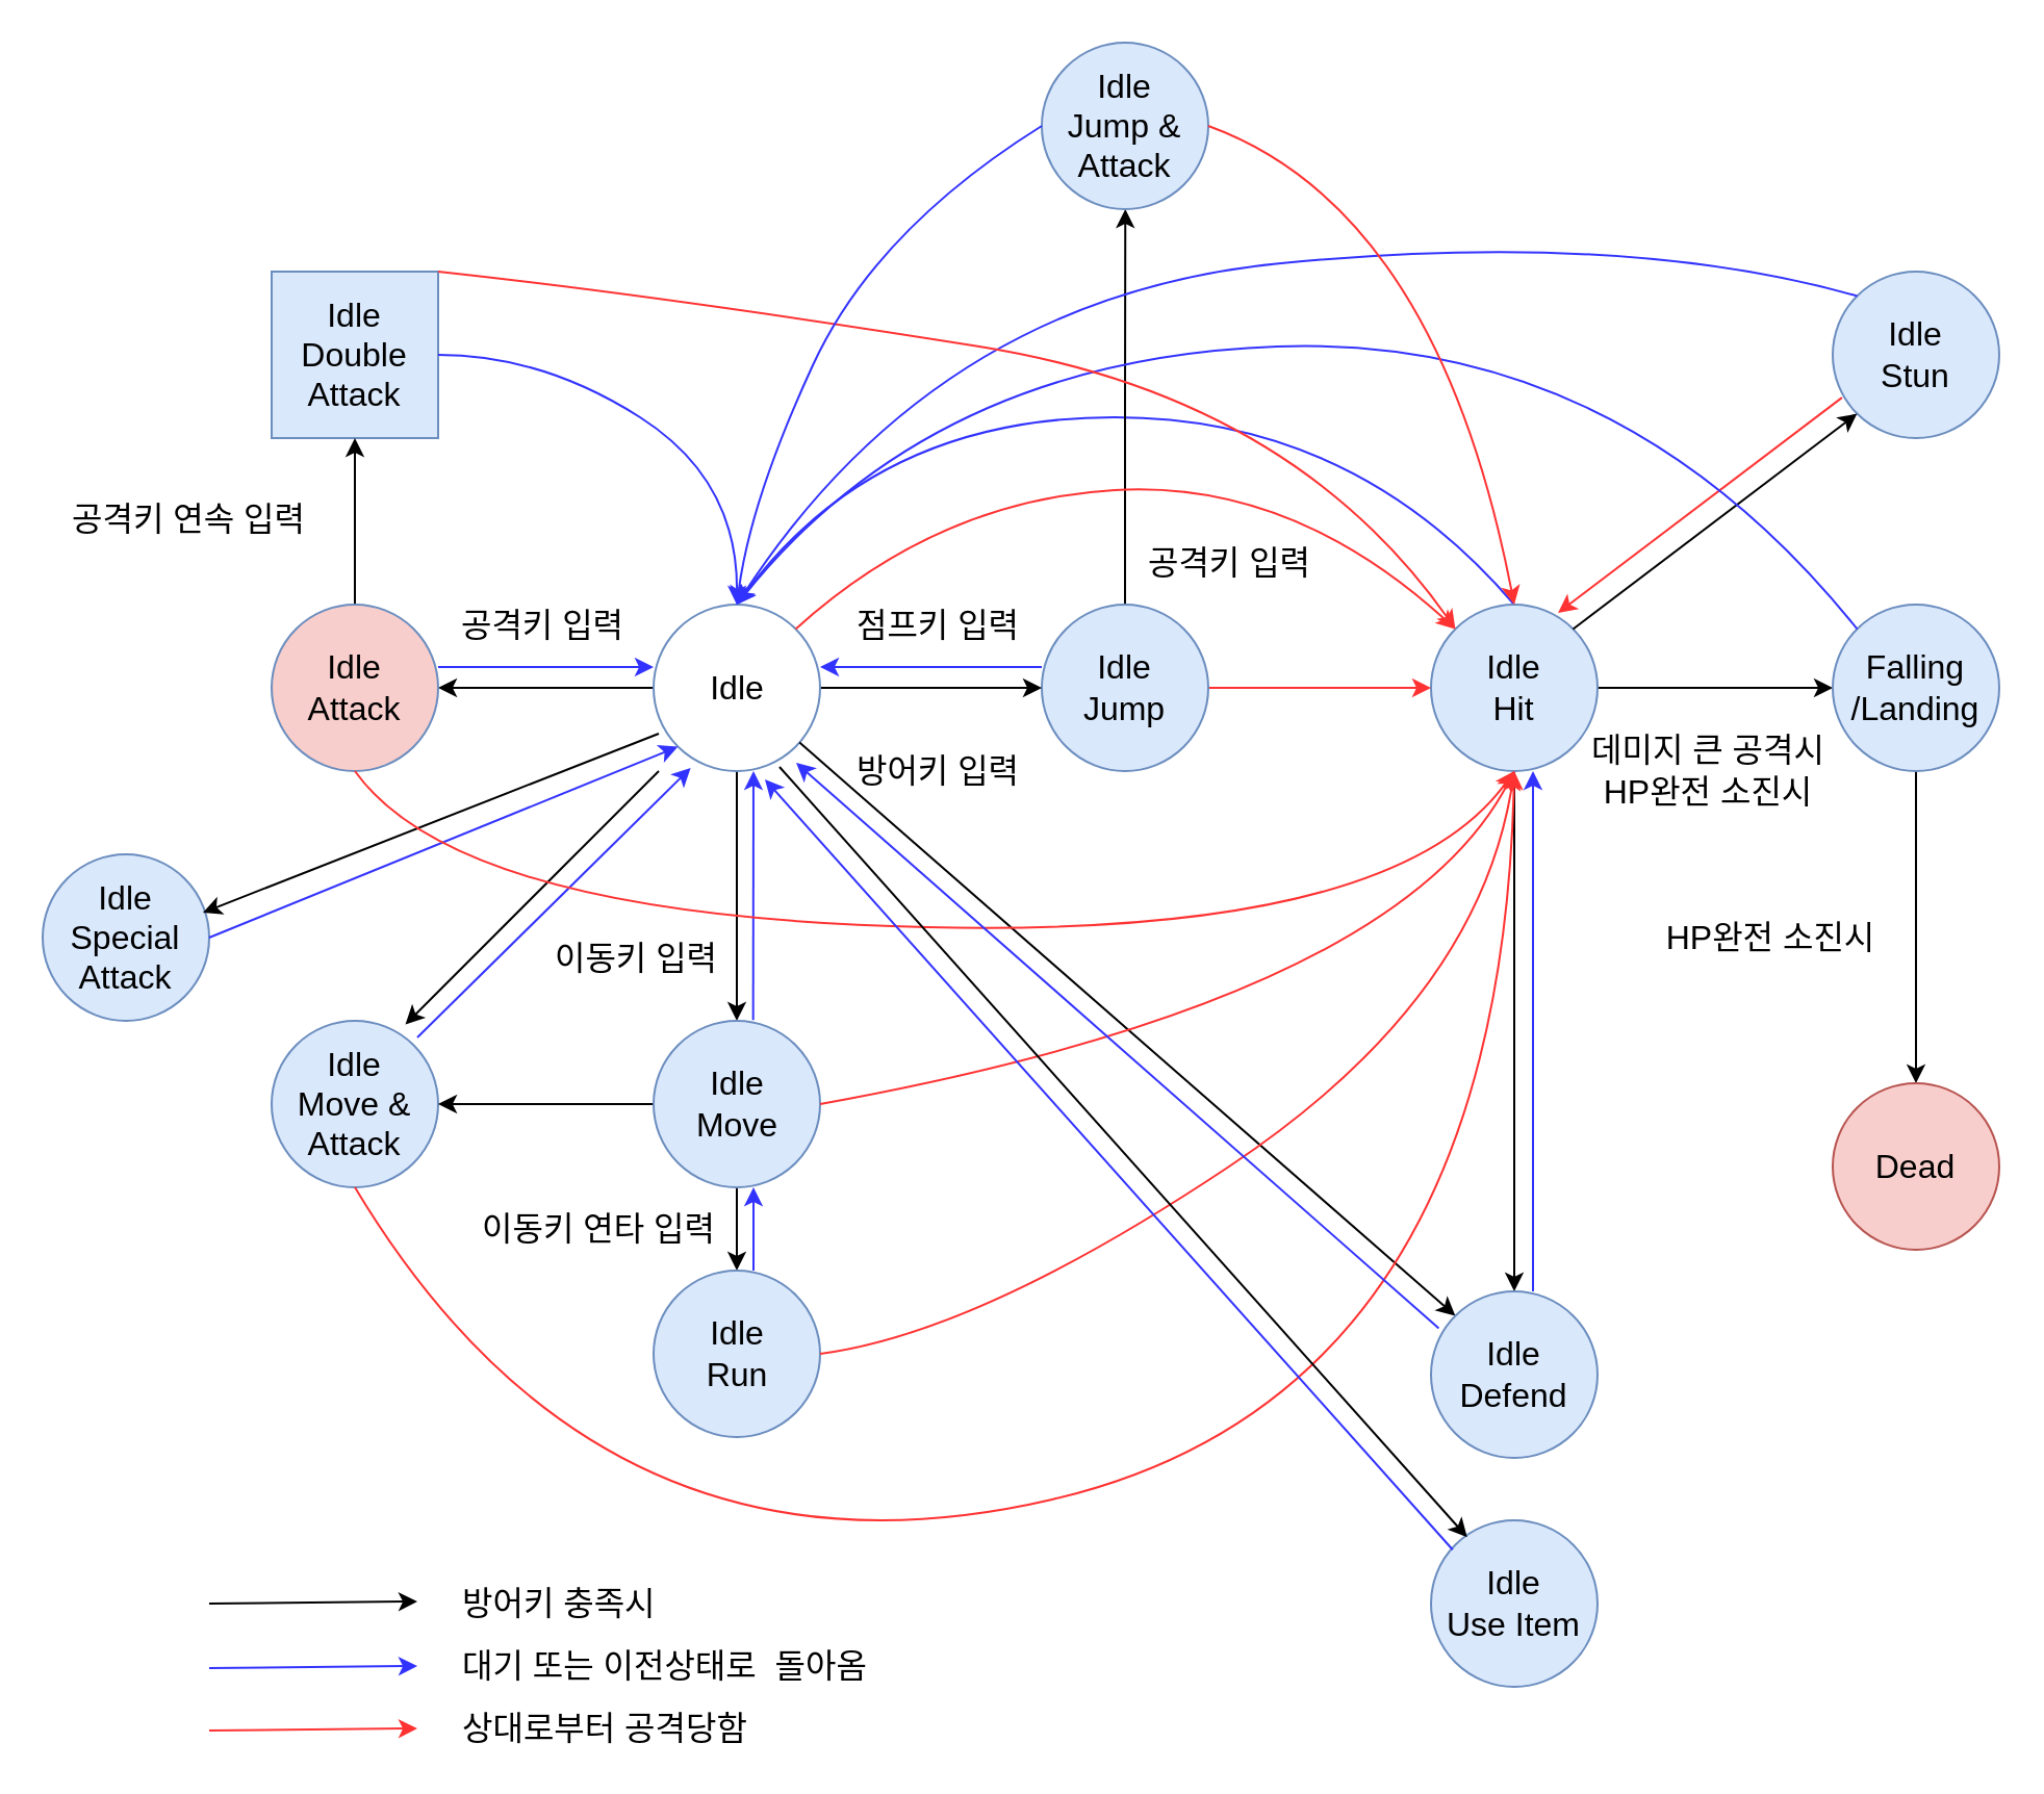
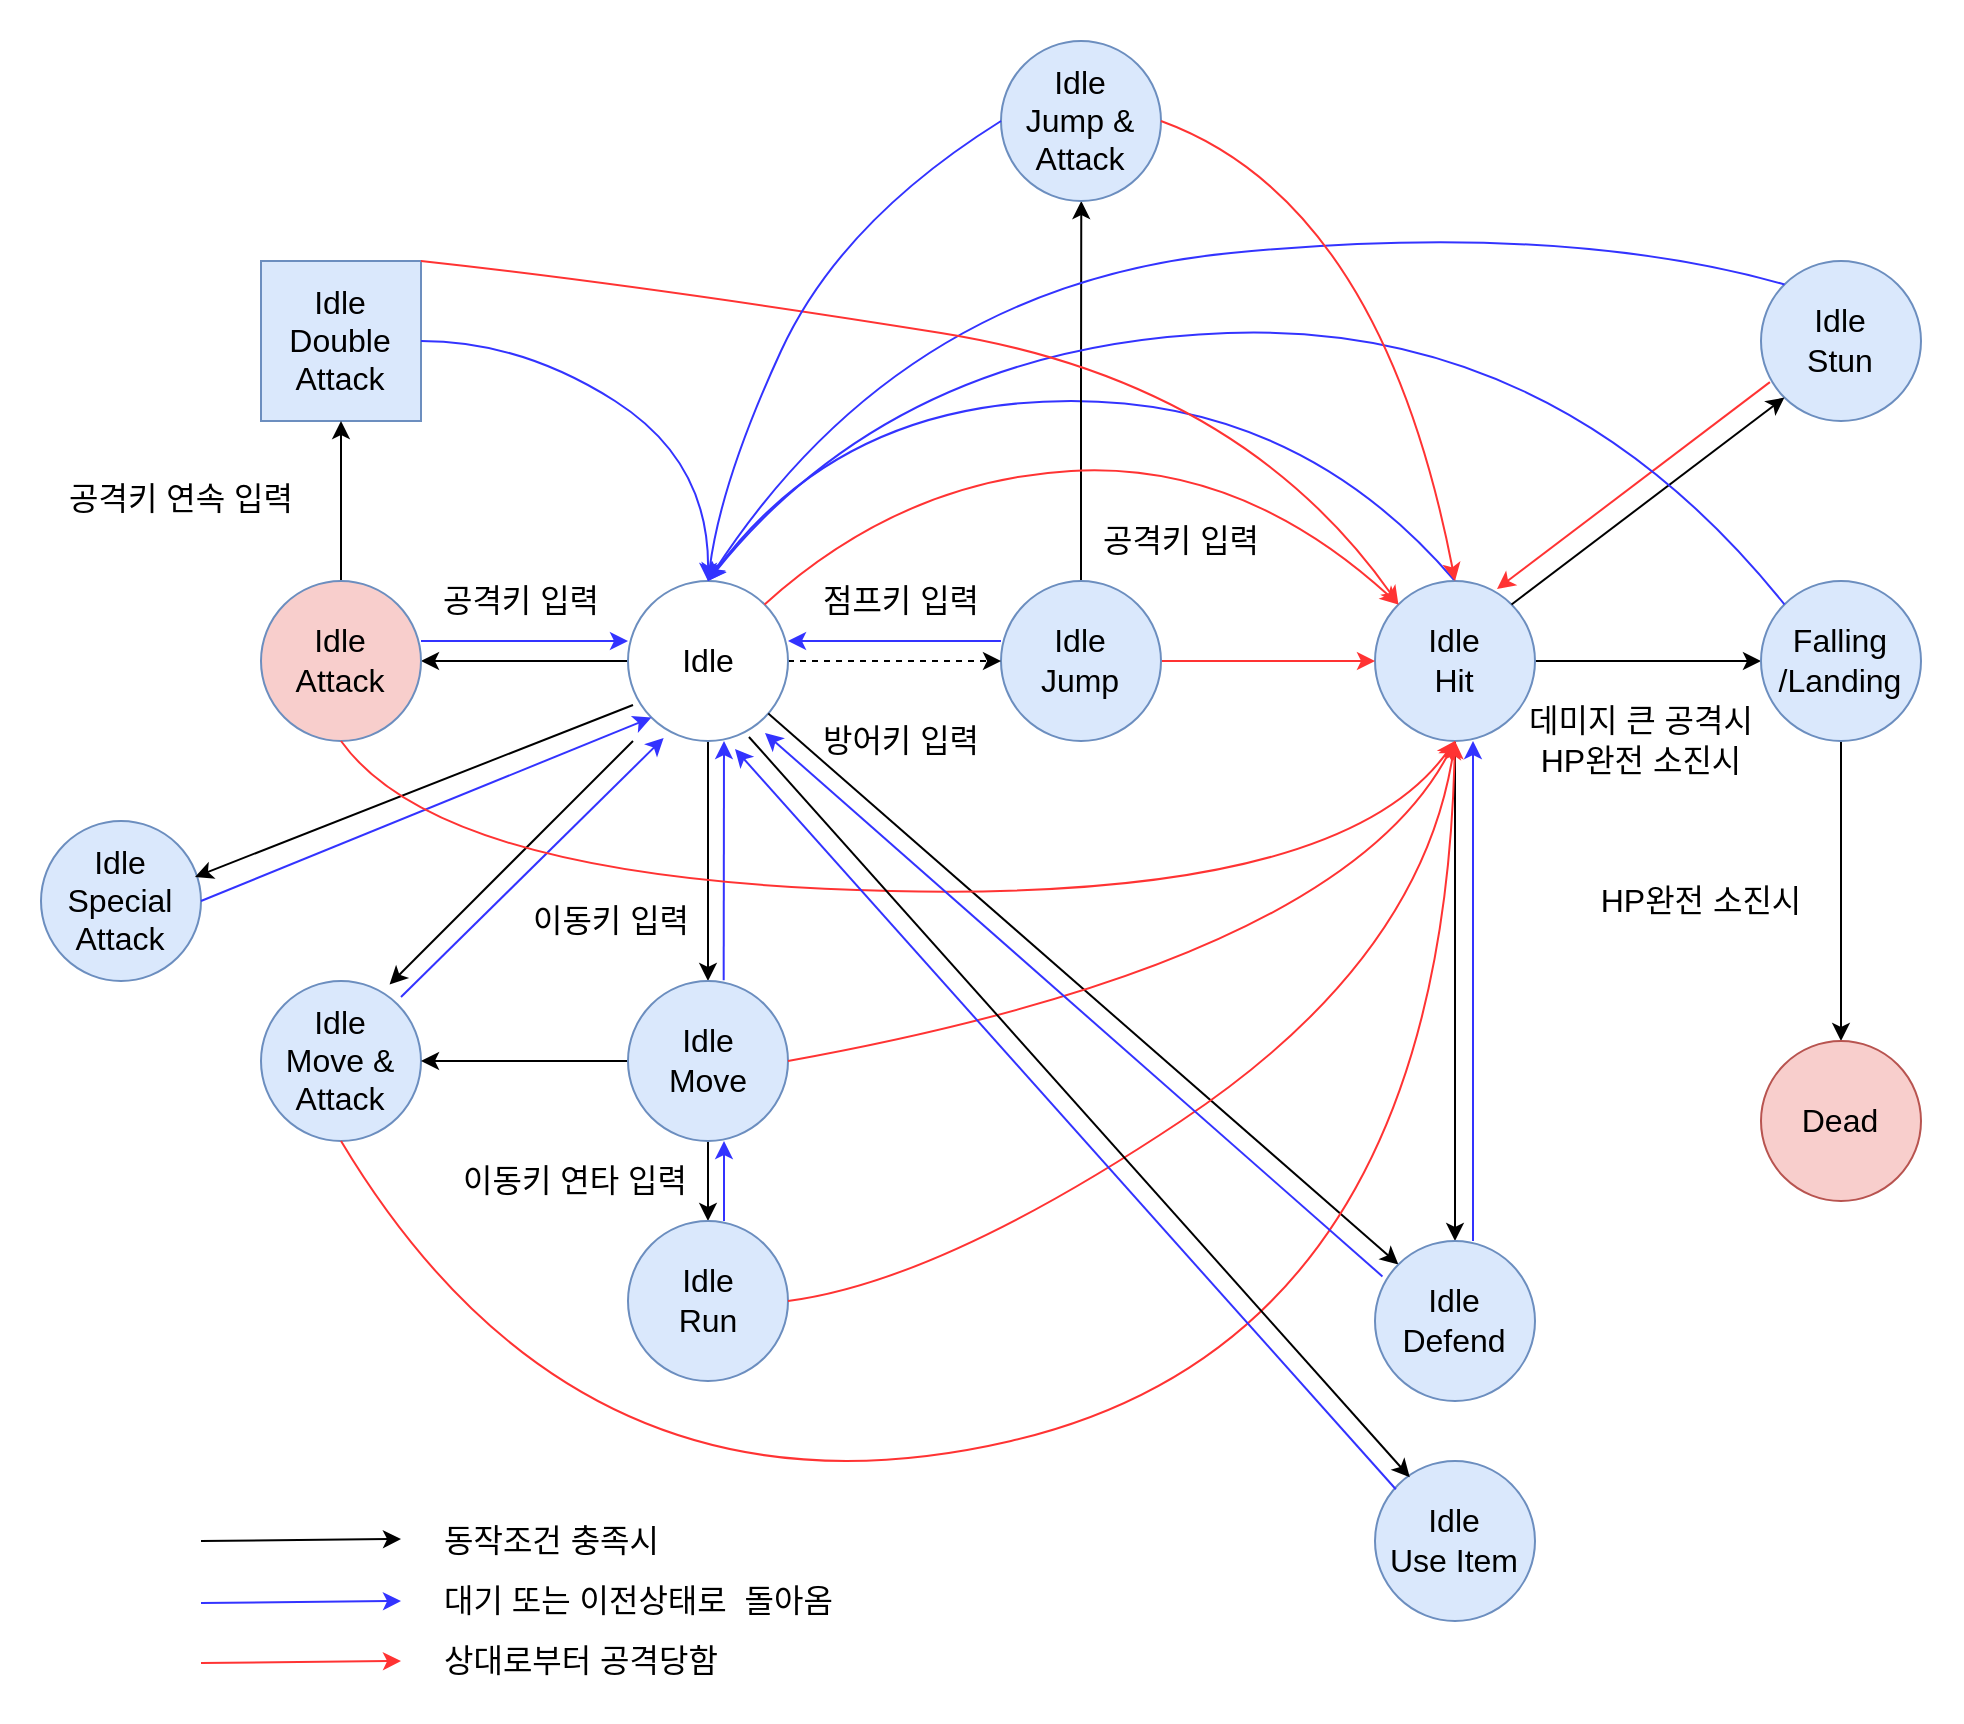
- <mxCell id="12" style="edgeStyle=orthogonalEdgeStyle;rounded=0;orthogonalLoop=1;jettySize=auto;html=1;exitX=1;exitY=0.5;exitDx=0;exitDy=0;entryX=0;entryY=0.5;entryDx=0;entryDy=0;fontSize=16;" edge="1" parent="1" source="14" target="10"><mxGeometry relative="1" as="geometry" /></mxCell>
+ <mxCell id="12" style="edgeStyle=orthogonalEdgeStyle;rounded=0;orthogonalLoop=1;jettySize=auto;html=1;exitX=1;exitY=0.5;exitDx=0;exitDy=0;entryX=0;entryY=0.5;entryDx=0;entryDy=0;fontSize=16;dashed=1;" edge="1" parent="1" source="14" target="10"><mxGeometry relative="1" as="geometry" /></mxCell>
- <mxCell id="46" value="방어키 충족시" style="text;html=1;align=left;verticalAlign=middle;resizable=0;points=[];autosize=1;fontSize=16;" vertex="1" parent="1"><mxGeometry x="220" y="760" width="130" height="20" as="geometry" /></mxCell>
+ <mxCell id="46" value="동작조건 충족시" style="text;html=1;align=left;verticalAlign=middle;resizable=0;points=[];autosize=1;fontSize=16;" vertex="1" parent="1"><mxGeometry x="220" y="760" width="130" height="20" as="geometry" /></mxCell>
